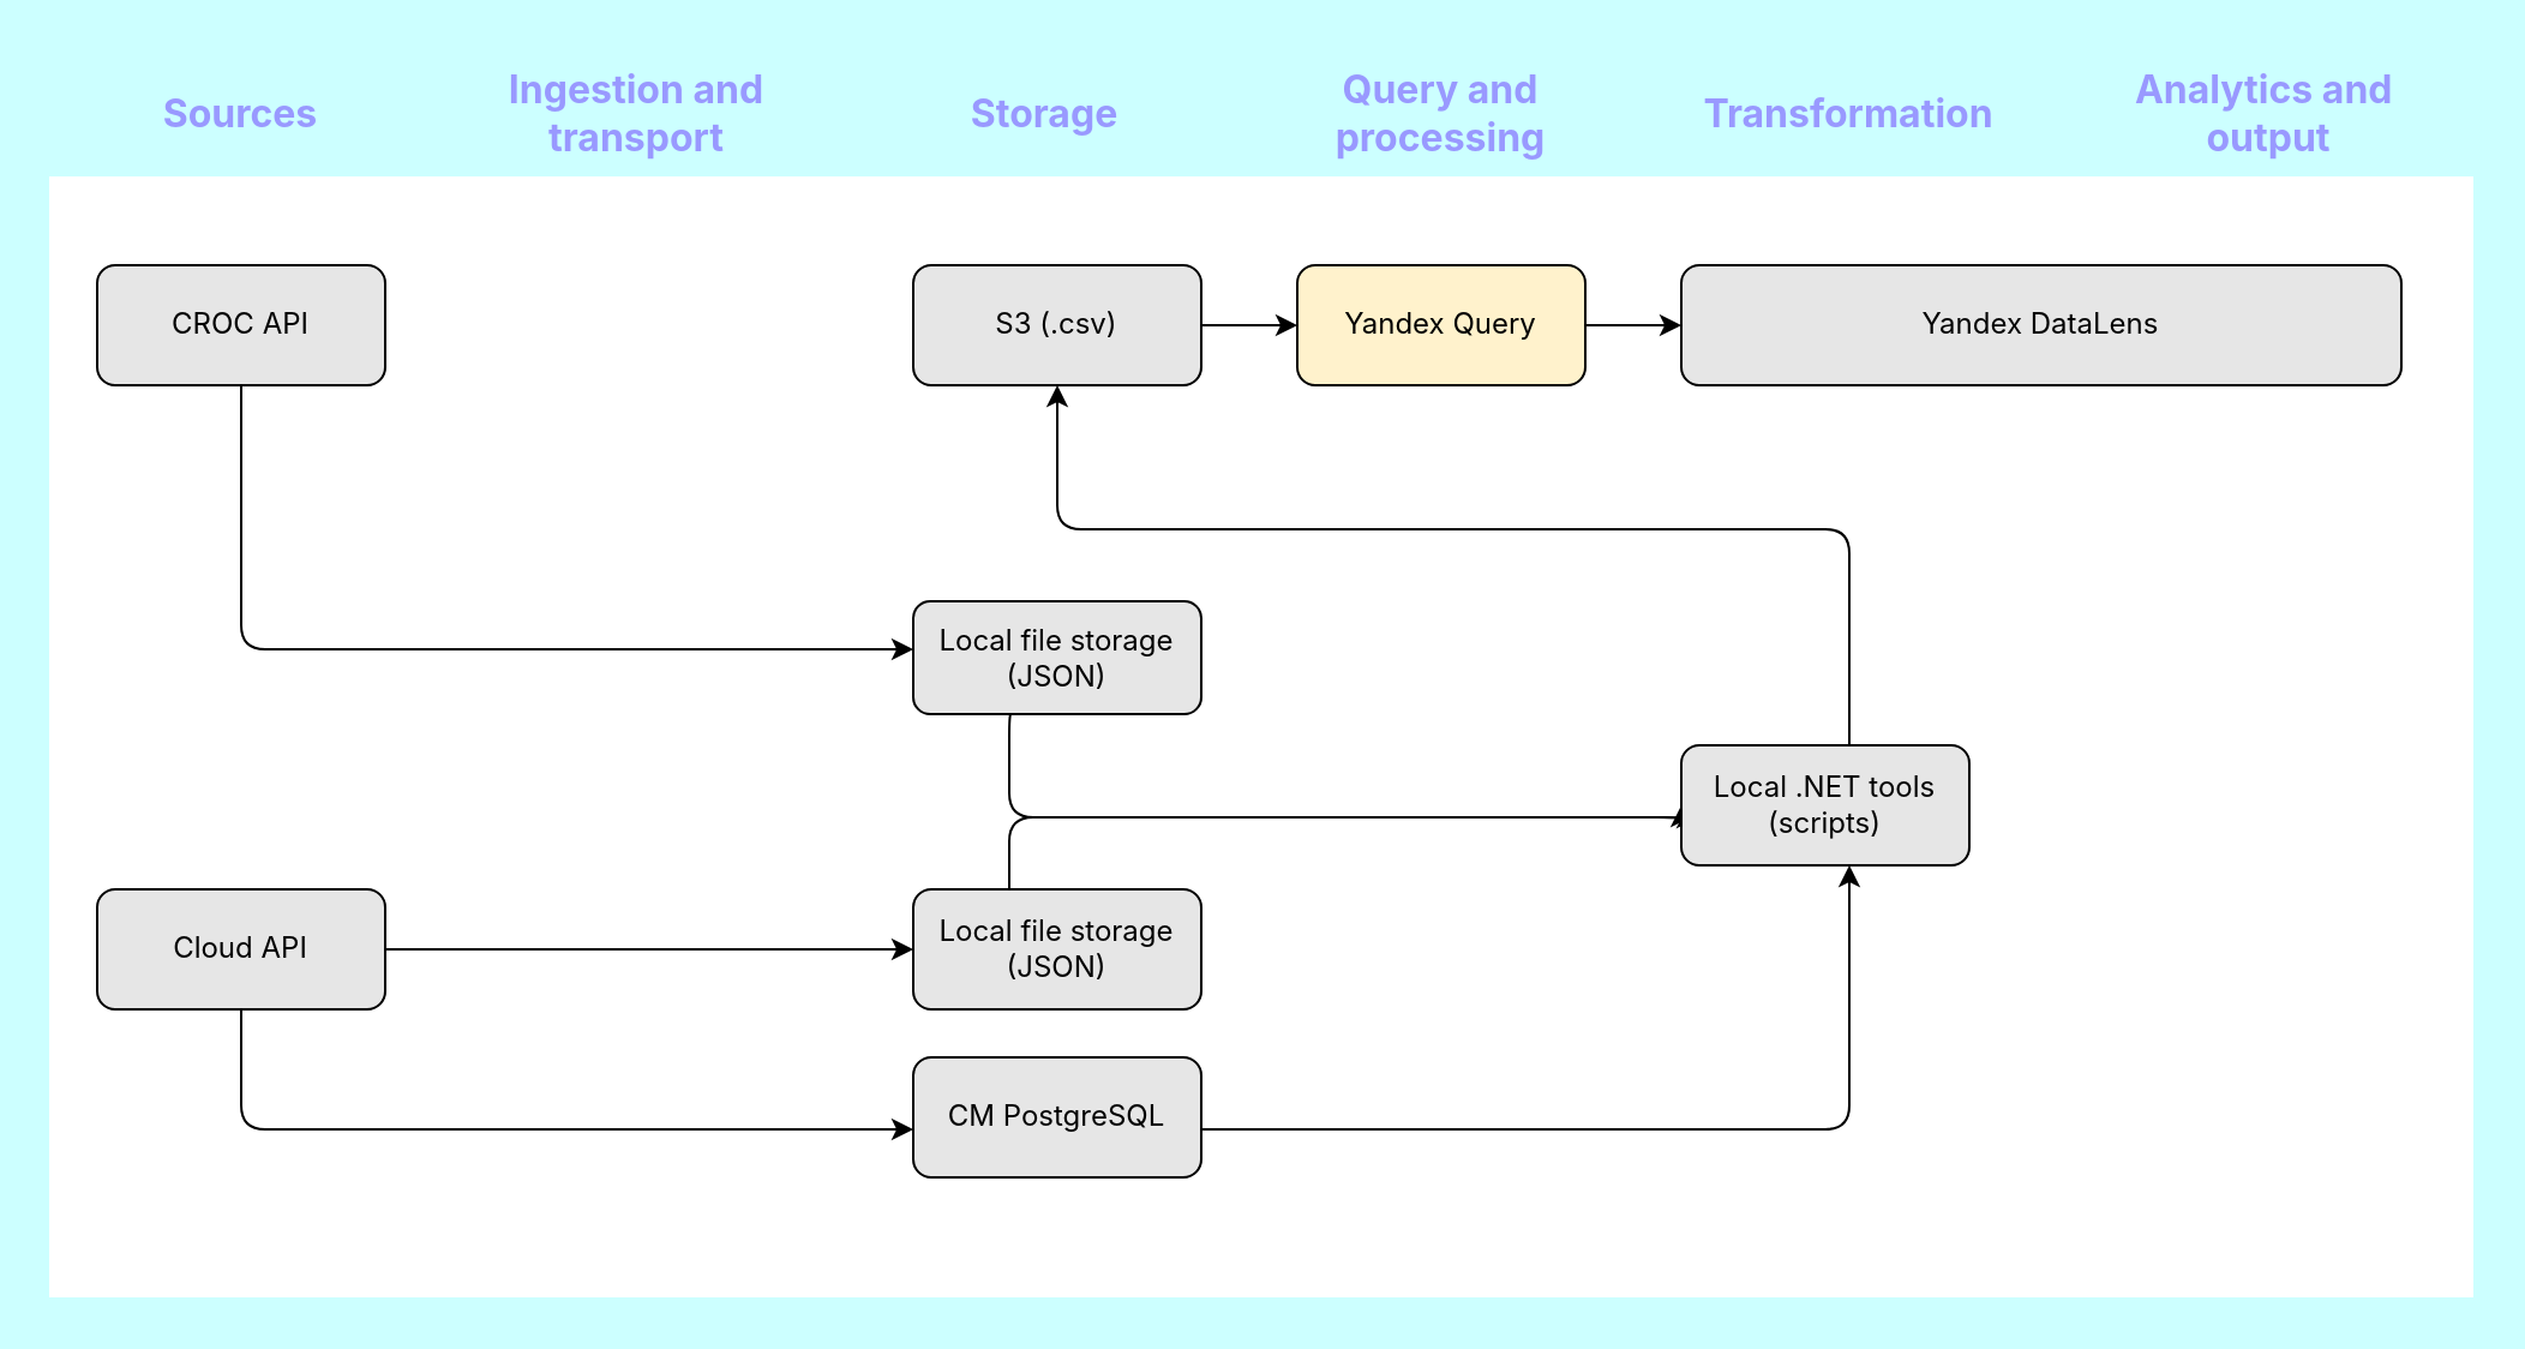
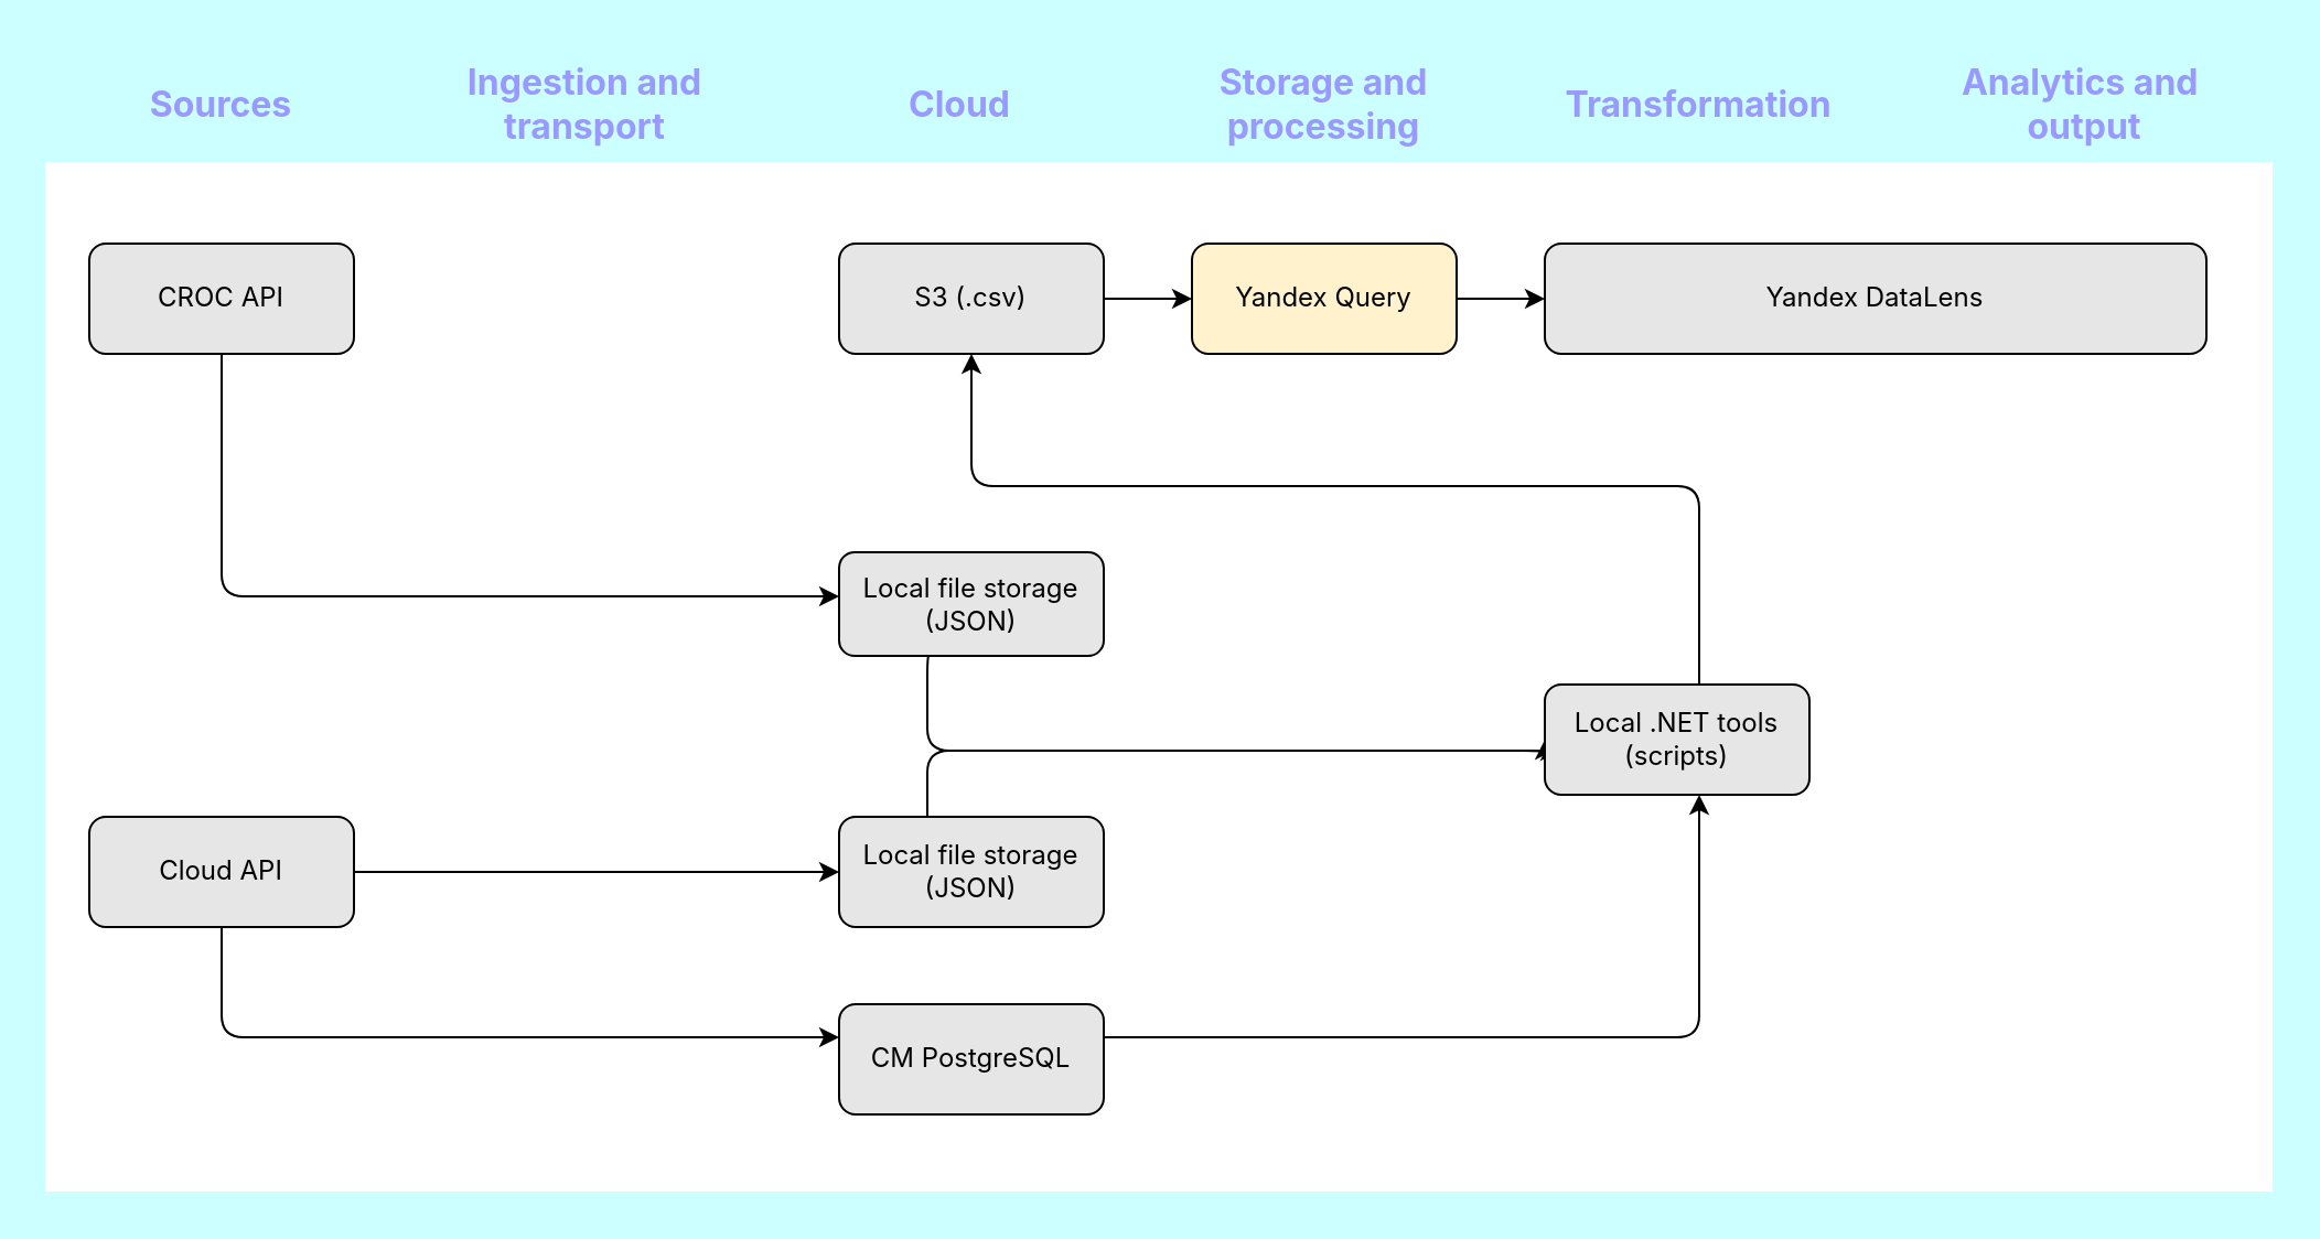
- <mxCell id="6" value="Storage" style="shape=partialRectangle;html=1;whiteSpace=wrap;connectable=0;strokeColor=inherit;overflow=hidden;fillColor=none;top=0;left=0;bottom=0;right=0;pointerEvents=1;fontSize=16;strokeWidth=0;fontStyle=1;fontColor=#9999FF;fontFamily=inter;" parent="3" vertex="1"><mxGeometry x="330" width="170" height="53" as="geometry"><mxRectangle width="170" height="53" as="alternateBounds" /></mxGeometry></mxCell>
+ <mxCell id="6" value="Cloud" style="shape=partialRectangle;html=1;whiteSpace=wrap;connectable=0;strokeColor=inherit;overflow=hidden;fillColor=none;top=0;left=0;bottom=0;right=0;pointerEvents=1;fontSize=16;strokeWidth=0;fontStyle=1;fontColor=#9999FF;fontFamily=inter;" parent="3" vertex="1"><mxGeometry x="330" width="170" height="53" as="geometry"><mxRectangle width="170" height="53" as="alternateBounds" /></mxGeometry></mxCell>
- <mxCell id="7" value="Query and processing" style="shape=partialRectangle;html=1;whiteSpace=wrap;connectable=0;strokeColor=inherit;overflow=hidden;fillColor=none;top=0;left=0;bottom=0;right=0;pointerEvents=1;fontSize=16;strokeWidth=0;fontStyle=1;fontColor=#9999FF;fontFamily=inter;" parent="3" vertex="1"><mxGeometry x="500" width="160" height="53" as="geometry"><mxRectangle width="160" height="53" as="alternateBounds" /></mxGeometry></mxCell>
+ <mxCell id="7" value="Storage and processing" style="shape=partialRectangle;html=1;whiteSpace=wrap;connectable=0;strokeColor=inherit;overflow=hidden;fillColor=none;top=0;left=0;bottom=0;right=0;pointerEvents=1;fontSize=16;strokeWidth=0;fontStyle=1;fontColor=#9999FF;fontFamily=inter;" parent="3" vertex="1"><mxGeometry x="500" width="160" height="53" as="geometry"><mxRectangle width="160" height="53" as="alternateBounds" /></mxGeometry></mxCell>
- <mxCell id="30" value="CM PostgreSQL" style="whiteSpace=wrap;html=1;rounded=1;fontFamily=inter;fillColor=#E6E6E6;" parent="1" vertex="1"><mxGeometry x="380" y="440" width="120" height="50" as="geometry" /></mxCell>
+ <mxCell id="30" value="CM PostgreSQL" style="whiteSpace=wrap;html=1;rounded=1;fontFamily=inter;fillColor=#E6E6E6;" parent="1" vertex="1"><mxGeometry x="380" y="455" width="120" height="50" as="geometry" /></mxCell>
